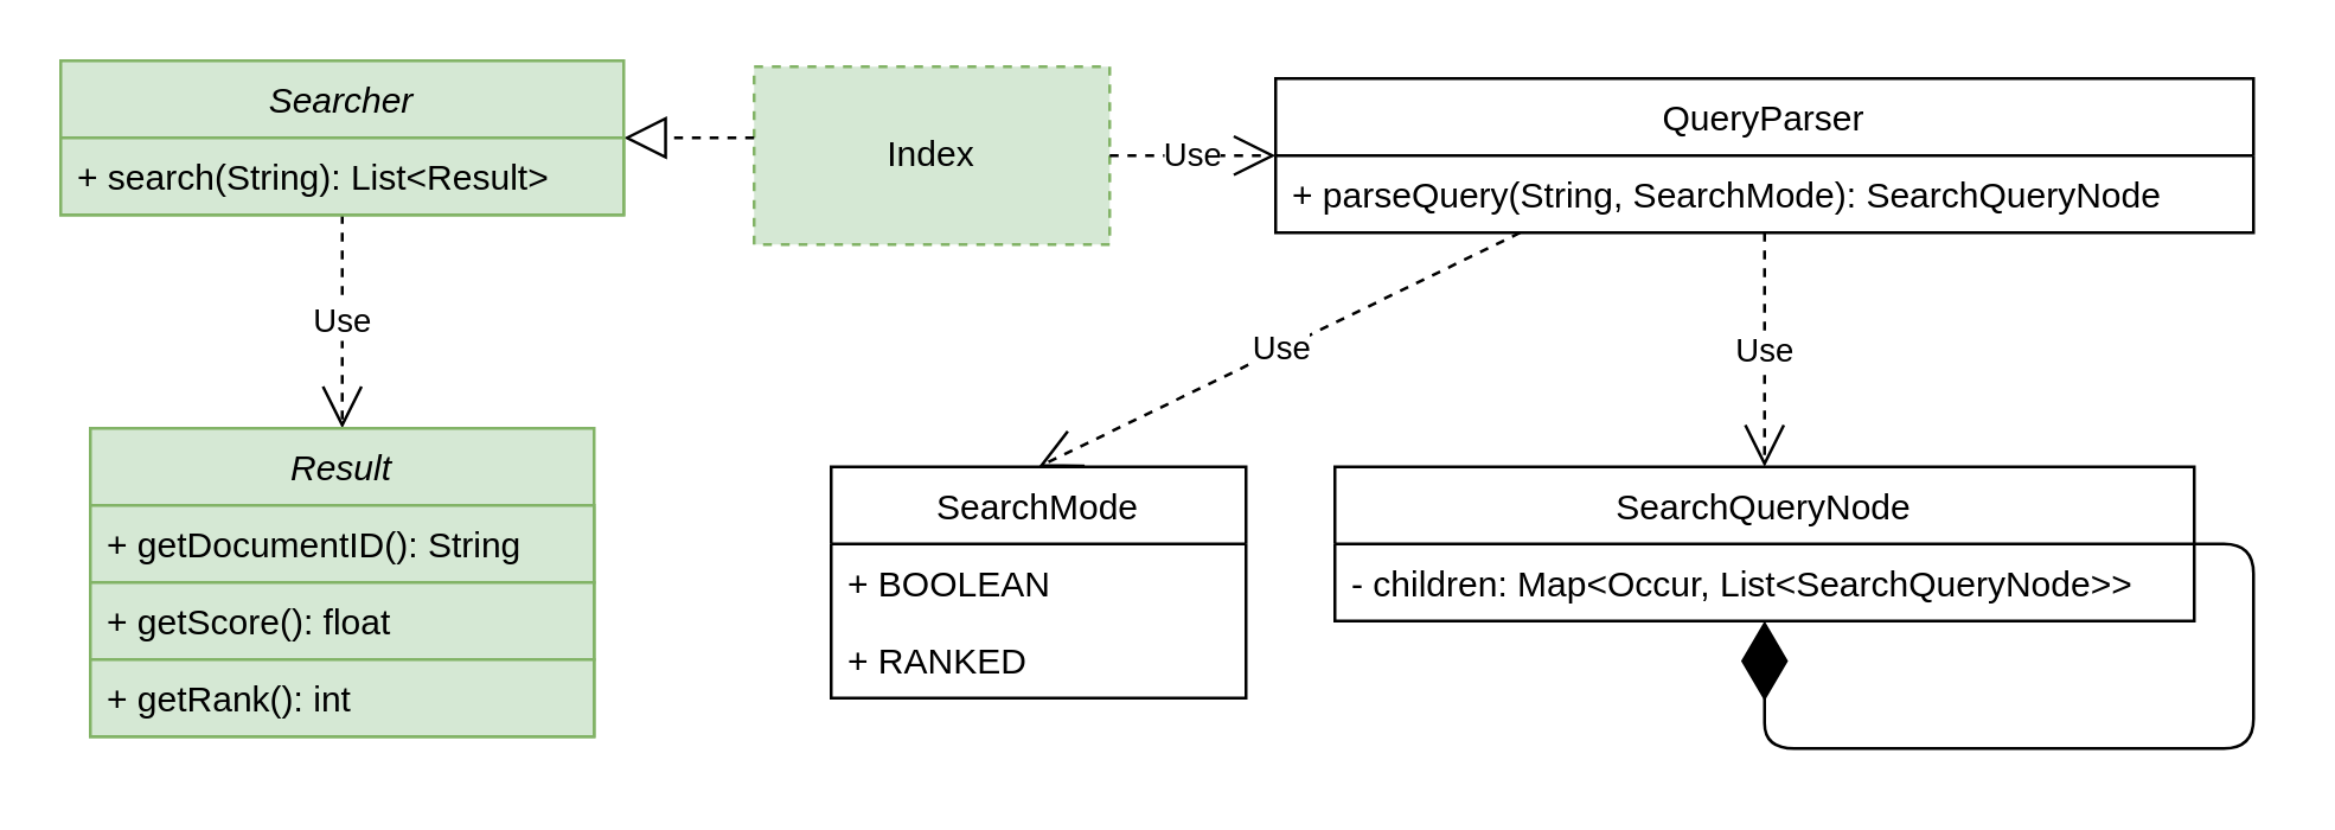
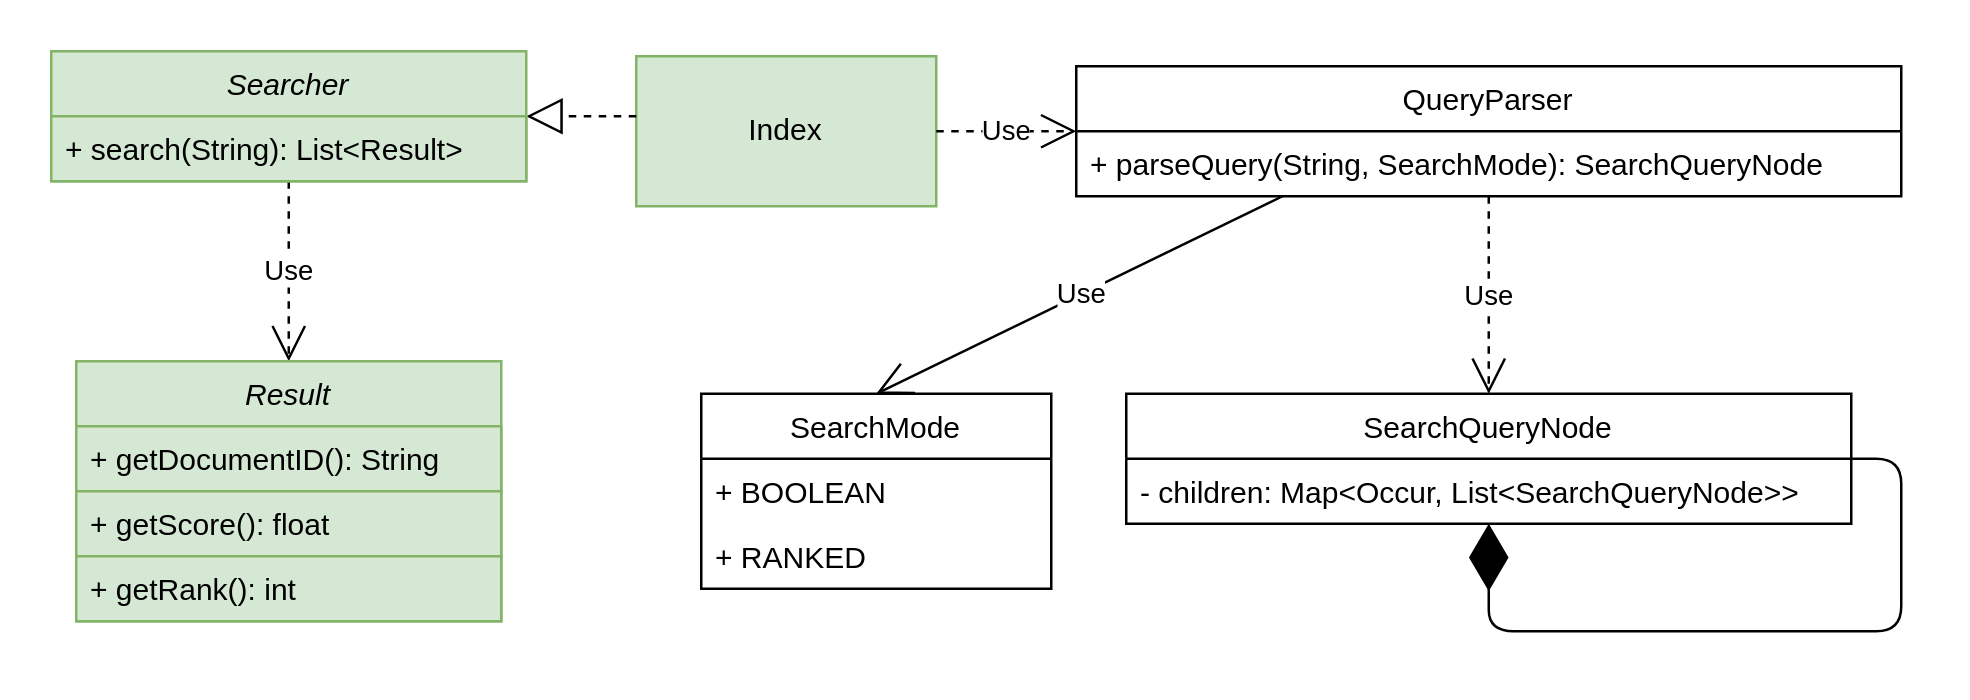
- <mxCell id="2" value="Index" style="rounded=0;whiteSpace=wrap;html=1;fillColor=#d5e8d4;strokeColor=#82b366;dashed=1;" vertex="1" parent="1"><mxGeometry x="254" y="22" width="120" height="60" as="geometry" /></mxCell>
+ <mxCell id="2" value="Index" style="rounded=0;whiteSpace=wrap;html=1;fillColor=#d5e8d4;strokeColor=#82b366;" vertex="1" parent="1"><mxGeometry x="254" y="22" width="120" height="60" as="geometry" /></mxCell>
- <mxCell id="7" value="Use" style="endArrow=open;endSize=12;dashed=1;html=1;exitX=0.25;exitY=1;exitDx=0;exitDy=0;entryX=0.5;entryY=0;entryDx=0;entryDy=0;" edge="1" parent="1" source="9" target="13"><mxGeometry width="160" relative="1" as="geometry"><mxPoint x="280" y="152" as="sourcePoint" /><mxPoint x="440" y="152" as="targetPoint" /></mxGeometry></mxCell>
+ <mxCell id="7" value="Use" style="endArrow=open;endSize=12;dashed=0;html=1;exitX=0.25;exitY=1;exitDx=0;exitDy=0;entryX=0.5;entryY=0;entryDx=0;entryDy=0;" edge="1" parent="1" source="9" target="13"><mxGeometry width="160" relative="1" as="geometry"><mxPoint x="280" y="152" as="sourcePoint" /><mxPoint x="440" y="152" as="targetPoint" /></mxGeometry></mxCell>
